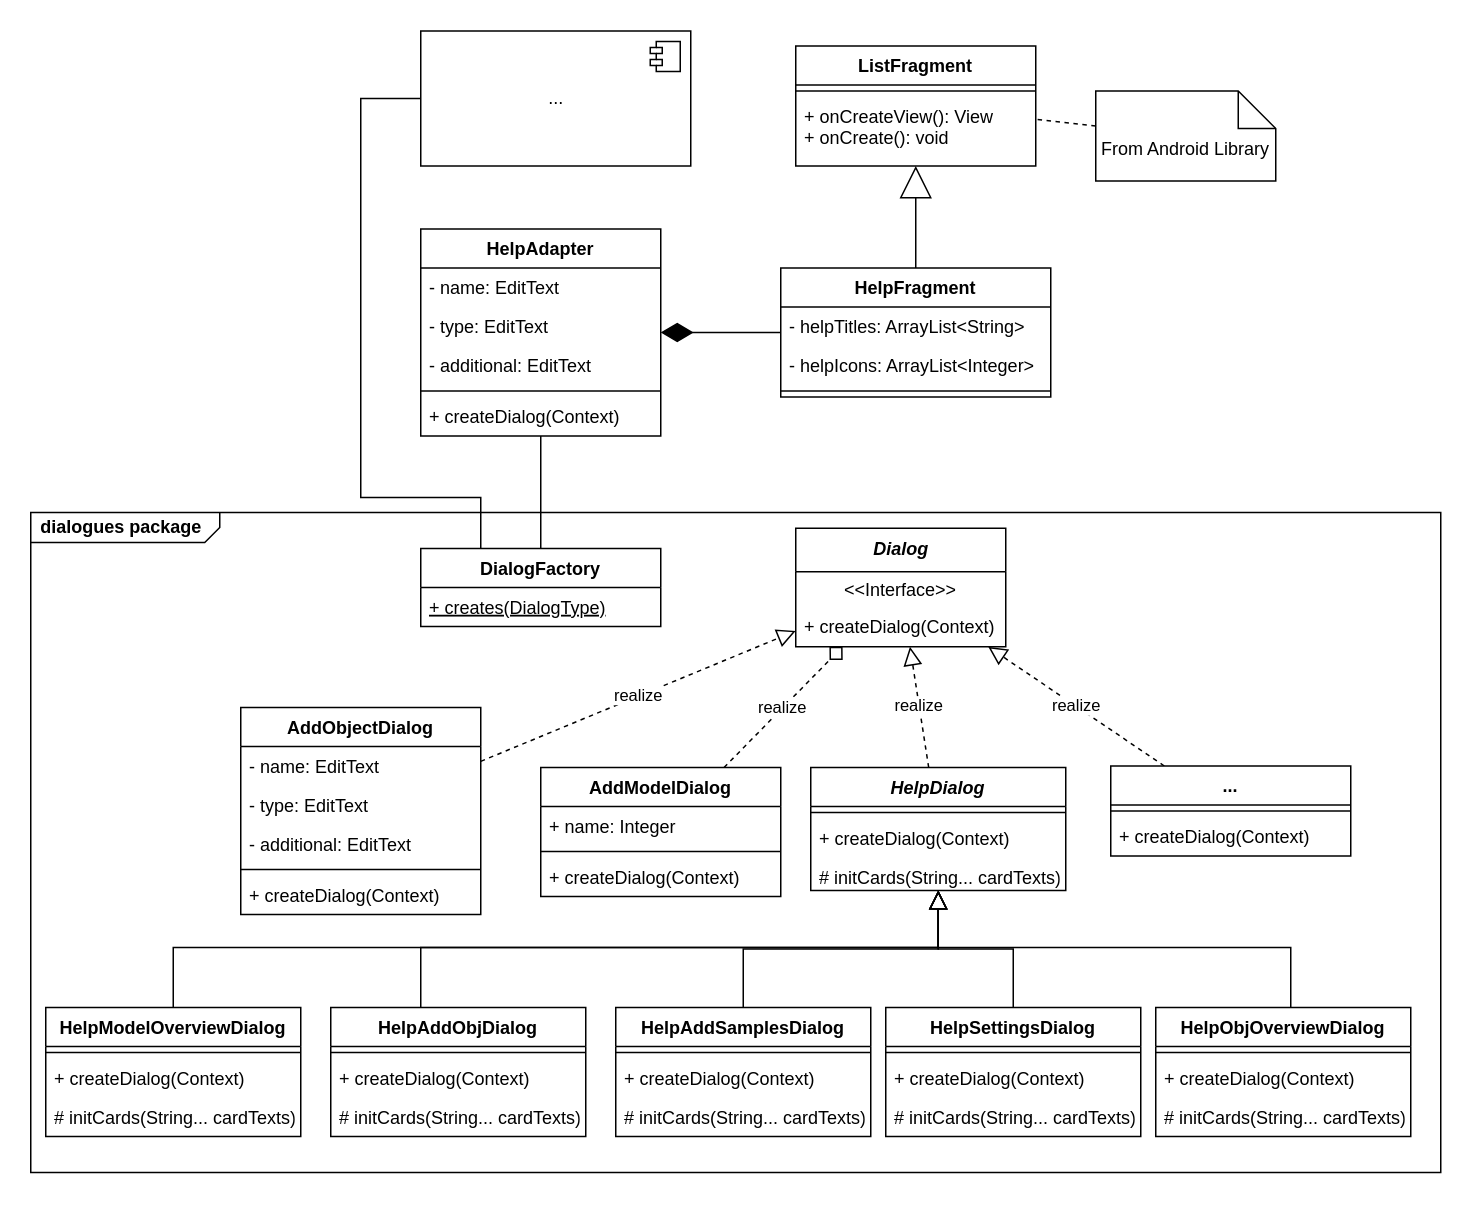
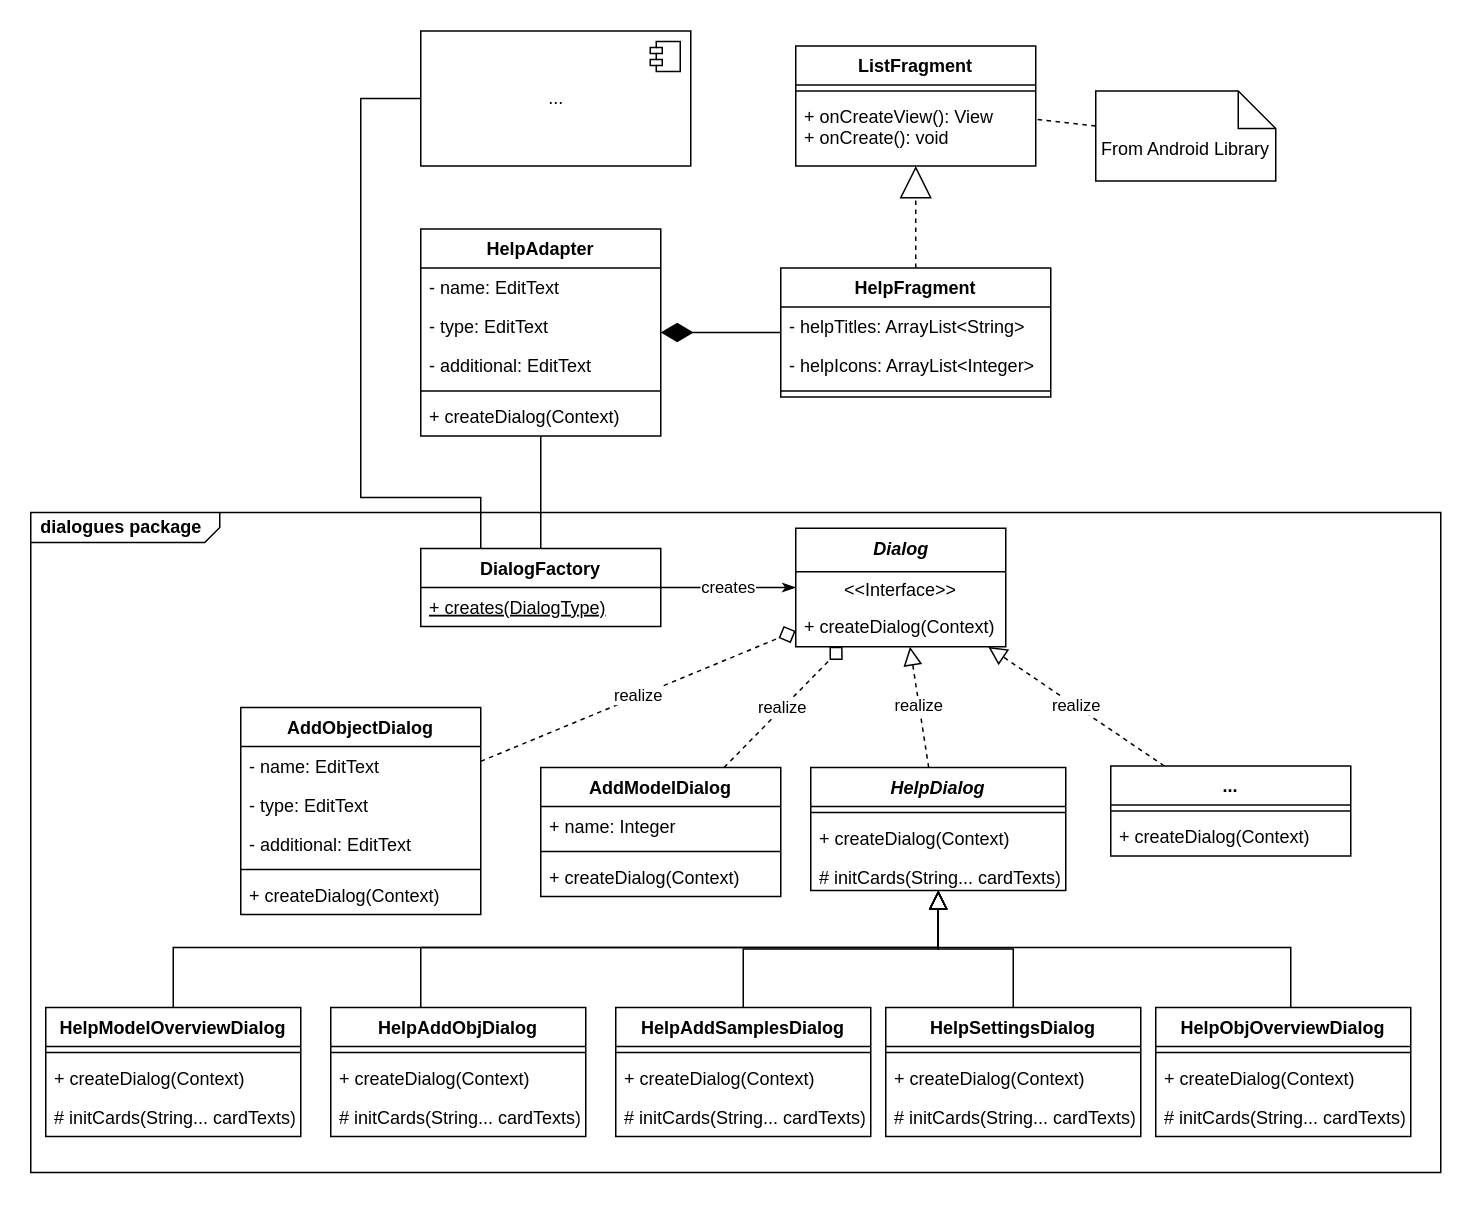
- <mxCell id="66" style="edgeStyle=orthogonalEdgeStyle;rounded=0;orthogonalLoop=1;jettySize=auto;html=1;endArrow=block;endFill=0;endSize=19;" edge="1" parent="1" source="67" target="73"><mxGeometry relative="1" as="geometry" /></mxCell>
+ <mxCell id="66" style="edgeStyle=orthogonalEdgeStyle;rounded=0;orthogonalLoop=1;jettySize=auto;html=1;endArrow=block;endFill=0;endSize=19;dashed=1;" edge="1" parent="1" source="67" target="73"><mxGeometry relative="1" as="geometry" /></mxCell>
+ <mxCell id="3" value="creates" style="edgeStyle=orthogonalEdgeStyle;rounded=0;orthogonalLoop=1;jettySize=auto;html=1;endArrow=classicThin;endFill=1;" edge="1" parent="1" source="4" target="6"><mxGeometry relative="1" as="geometry" /></mxCell>
- <mxCell id="9" value="realize" style="edgeStyle=none;rounded=0;orthogonalLoop=1;jettySize=auto;html=1;endArrow=block;endFill=0;dashed=1;endSize=10;" edge="1" parent="1" source="10" target="6"><mxGeometry relative="1" as="geometry" /></mxCell>
+ <mxCell id="9" value="realize" style="edgeStyle=none;rounded=0;orthogonalLoop=1;jettySize=auto;html=1;endArrow=diamond;endFill=0;dashed=1;endSize=10;" edge="1" parent="1" source="10" target="6"><mxGeometry relative="1" as="geometry" /></mxCell>
